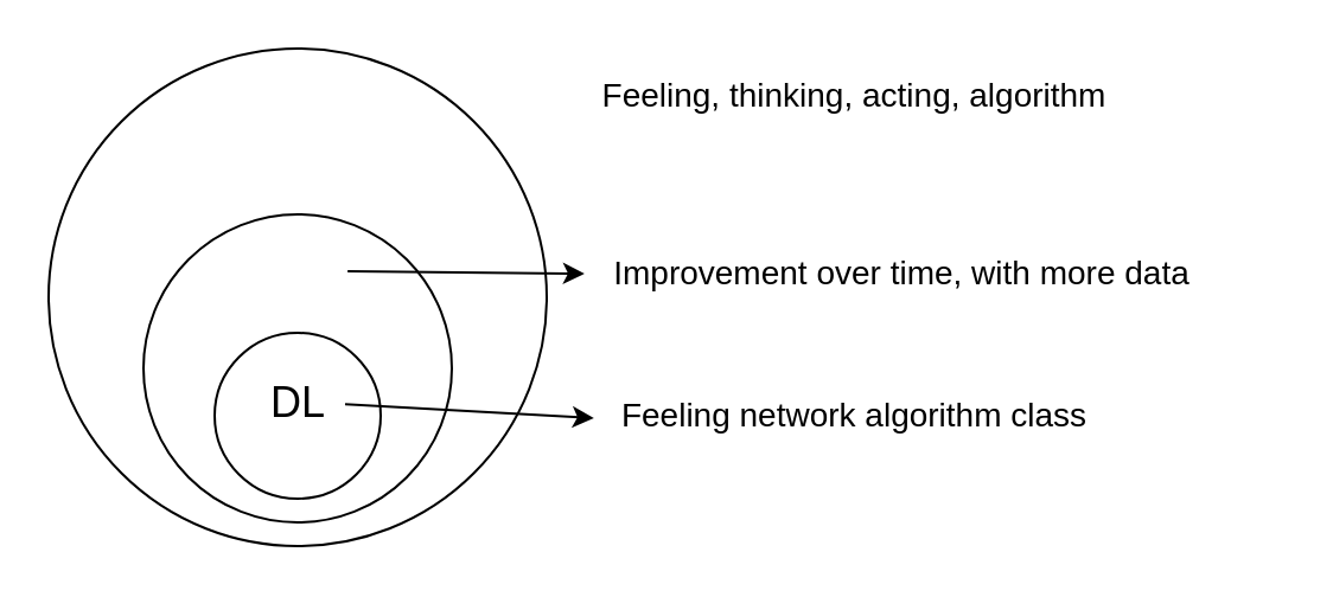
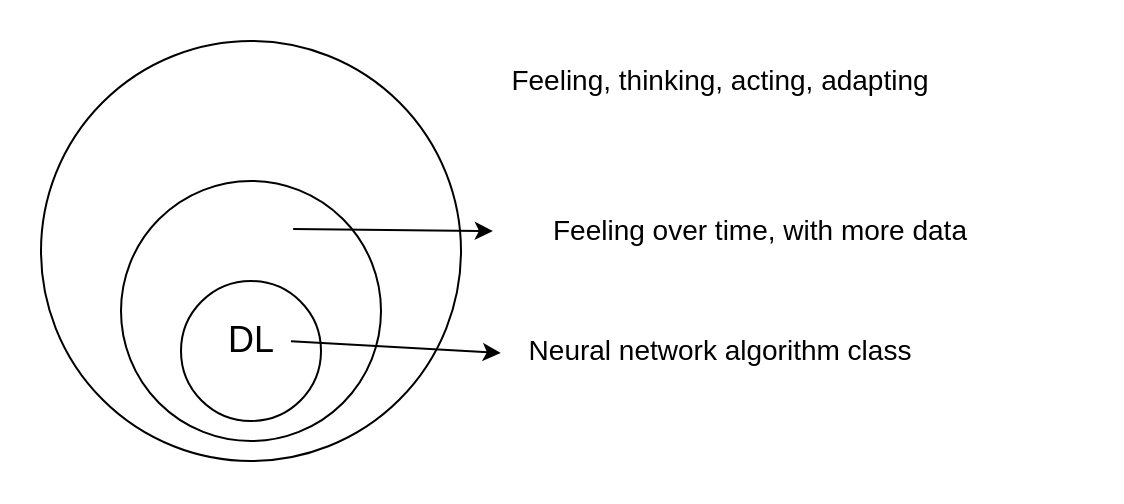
- <mxCell id="6" value="Feeling, thinking, acting, algorithm" style="text;html=1;strokeColor=none;fillColor=none;align=center;verticalAlign=middle;whiteSpace=wrap;rounded=0;fontSize=14;" vertex="1" parent="1"><mxGeometry x="200" y="30" width="320" height="20" as="geometry" /></mxCell>
+ <mxCell id="6" value="Feeling, thinking, acting, adapting" style="text;html=1;strokeColor=none;fillColor=none;align=center;verticalAlign=middle;whiteSpace=wrap;rounded=0;fontSize=14;" vertex="1" parent="1"><mxGeometry x="200" y="30" width="320" height="20" as="geometry" /></mxCell>
- <mxCell id="7" value="Improvement over time, with more data" style="text;html=1;strokeColor=none;fillColor=none;align=center;verticalAlign=middle;whiteSpace=wrap;rounded=0;fontSize=14;" vertex="1" parent="1"><mxGeometry x="220" y="105" width="320" height="20" as="geometry" /></mxCell>
+ <mxCell id="7" value="Feeling over time, with more data" style="text;html=1;strokeColor=none;fillColor=none;align=center;verticalAlign=middle;whiteSpace=wrap;rounded=0;fontSize=14;" vertex="1" parent="1"><mxGeometry x="220" y="105" width="320" height="20" as="geometry" /></mxCell>
- <mxCell id="9" value="Feeling network algorithm class" style="text;html=1;strokeColor=none;fillColor=none;align=center;verticalAlign=middle;whiteSpace=wrap;rounded=0;fontSize=14;" vertex="1" parent="1"><mxGeometry x="200" y="165" width="320" height="20" as="geometry" /></mxCell>
+ <mxCell id="9" value="Neural network algorithm class" style="text;html=1;strokeColor=none;fillColor=none;align=center;verticalAlign=middle;whiteSpace=wrap;rounded=0;fontSize=14;" vertex="1" parent="1"><mxGeometry x="200" y="165" width="320" height="20" as="geometry" /></mxCell>
